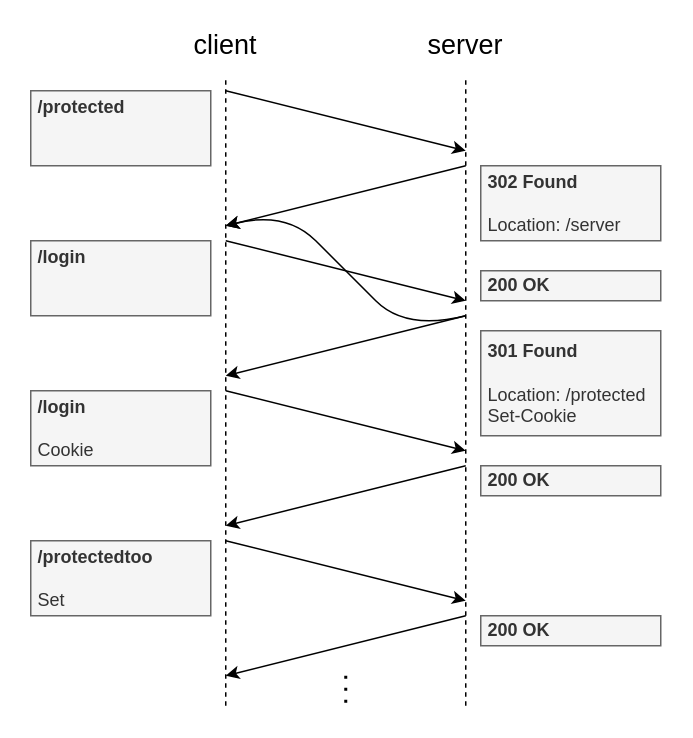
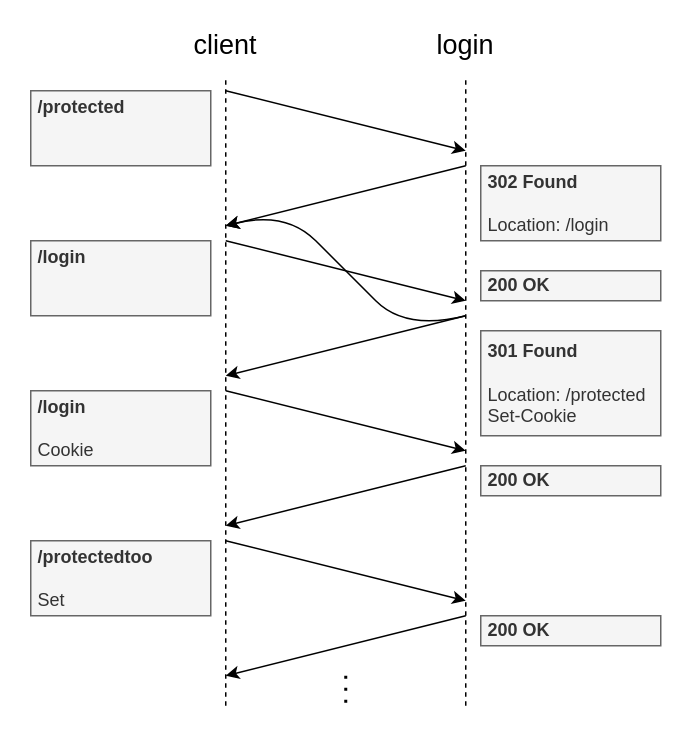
- <mxCell id="15" value="server" style="text;html=1;strokeColor=none;fillColor=none;align=center;verticalAlign=middle;whiteSpace=wrap;rounded=0;fontSize=18;" vertex="1" parent="1"><mxGeometry x="285" y="20" width="50" height="20" as="geometry" /></mxCell>
+ <mxCell id="15" value="login" style="text;html=1;strokeColor=none;fillColor=none;align=center;verticalAlign=middle;whiteSpace=wrap;rounded=0;fontSize=18;" vertex="1" parent="1"><mxGeometry x="285" y="20" width="50" height="20" as="geometry" /></mxCell>
- <mxCell id="8" value="&lt;b&gt;302 Found&lt;br&gt;&lt;br&gt;&lt;/b&gt;Location: /server" style="rounded=0;whiteSpace=wrap;html=1;fillColor=#f5f5f5;strokeColor=#666666;fontColor=#333333;align=left;spacing=5;" vertex="1" parent="1"><mxGeometry x="320" y="110" width="120" height="50" as="geometry" /></mxCell>
+ <mxCell id="8" value="&lt;b&gt;302 Found&lt;br&gt;&lt;br&gt;&lt;/b&gt;Location: /login" style="rounded=0;whiteSpace=wrap;html=1;fillColor=#f5f5f5;strokeColor=#666666;fontColor=#333333;align=left;spacing=5;" vertex="1" parent="1"><mxGeometry x="320" y="110" width="120" height="50" as="geometry" /></mxCell>
